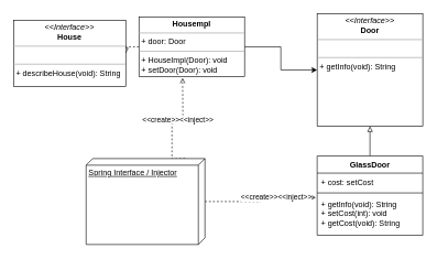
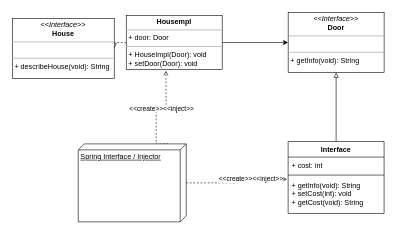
- <mxCell id="5" value="&lt;p style=&quot;margin: 0px ; margin-top: 4px ; text-align: center&quot;&gt;&lt;i&gt;&amp;lt;&amp;lt;Interface&amp;gt;&amp;gt;&lt;/i&gt;&lt;br&gt;&lt;b&gt;Door&lt;/b&gt;&lt;/p&gt;&lt;hr size=&quot;1&quot;&gt;&lt;p style=&quot;margin: 0px ; margin-left: 4px&quot;&gt;&lt;br&gt;&lt;/p&gt;&lt;hr size=&quot;1&quot;&gt;&lt;p style=&quot;margin: 0px ; margin-left: 4px&quot;&gt;+ getInfo(void): String&lt;br&gt;&lt;/p&gt;" style="verticalAlign=top;align=left;overflow=fill;fontSize=12;fontFamily=Helvetica;html=1;" parent="1" vertex="1"><mxGeometry x="480" y="20" width="160" height="170" as="geometry" /></mxCell>
+ <mxCell id="5" value="&lt;p style=&quot;margin: 0px ; margin-top: 4px ; text-align: center&quot;&gt;&lt;i&gt;&amp;lt;&amp;lt;Interface&amp;gt;&amp;gt;&lt;/i&gt;&lt;br&gt;&lt;b&gt;Door&lt;/b&gt;&lt;/p&gt;&lt;hr size=&quot;1&quot;&gt;&lt;p style=&quot;margin: 0px ; margin-left: 4px&quot;&gt;&lt;br&gt;&lt;/p&gt;&lt;hr size=&quot;1&quot;&gt;&lt;p style=&quot;margin: 0px ; margin-left: 4px&quot;&gt;+ getInfo(void): String&lt;br&gt;&lt;/p&gt;" style="verticalAlign=top;align=left;overflow=fill;fontSize=12;fontFamily=Helvetica;html=1;" parent="1" vertex="1"><mxGeometry x="480" y="20" width="160" height="100" as="geometry" /></mxCell>
- <mxCell id="13" value="GlassDoor" style="swimlane;fontStyle=1;align=center;verticalAlign=top;childLayout=stackLayout;horizontal=1;startSize=26;horizontalStack=0;resizeParent=1;resizeParentMax=0;resizeLast=0;collapsible=1;marginBottom=0;" vertex="1" parent="1"><mxGeometry x="480" y="235" width="160" height="120" as="geometry" /></mxCell>
+ <mxCell id="13" value="Interface" style="swimlane;fontStyle=1;align=center;verticalAlign=top;childLayout=stackLayout;horizontal=1;startSize=26;horizontalStack=0;resizeParent=1;resizeParentMax=0;resizeLast=0;collapsible=1;marginBottom=0;" vertex="1" parent="1"><mxGeometry x="480" y="235" width="160" height="120" as="geometry" /></mxCell>
- <mxCell id="14" value="+ cost: setCost" style="text;strokeColor=none;fillColor=none;align=left;verticalAlign=top;spacingLeft=4;spacingRight=4;overflow=hidden;rotatable=0;points=[[0,0.5],[1,0.5]];portConstraint=eastwest;" vertex="1" parent="13"><mxGeometry y="26" width="160" height="26" as="geometry" /></mxCell>
+ <mxCell id="14" value="+ cost: int" style="text;strokeColor=none;fillColor=none;align=left;verticalAlign=top;spacingLeft=4;spacingRight=4;overflow=hidden;rotatable=0;points=[[0,0.5],[1,0.5]];portConstraint=eastwest;" vertex="1" parent="13"><mxGeometry y="26" width="160" height="26" as="geometry" /></mxCell>
